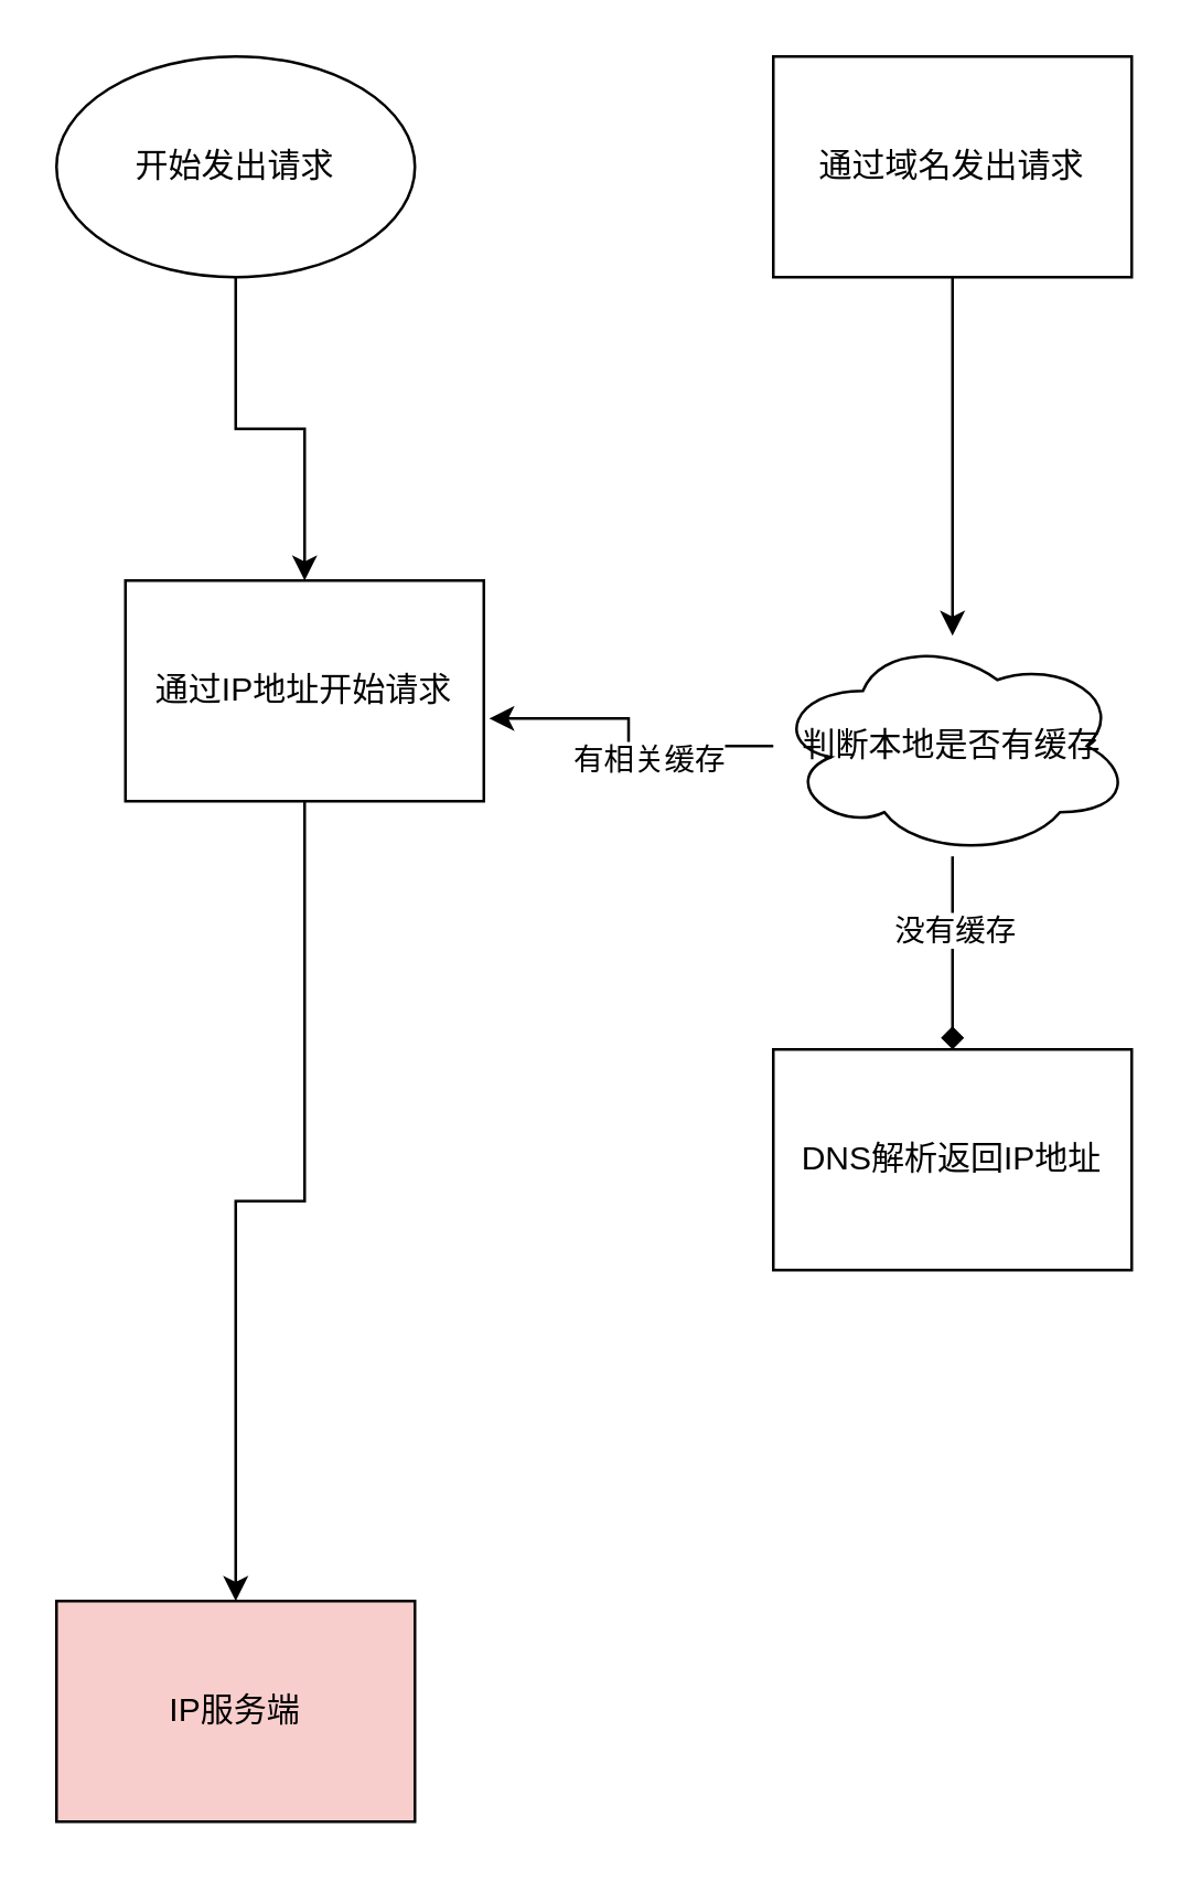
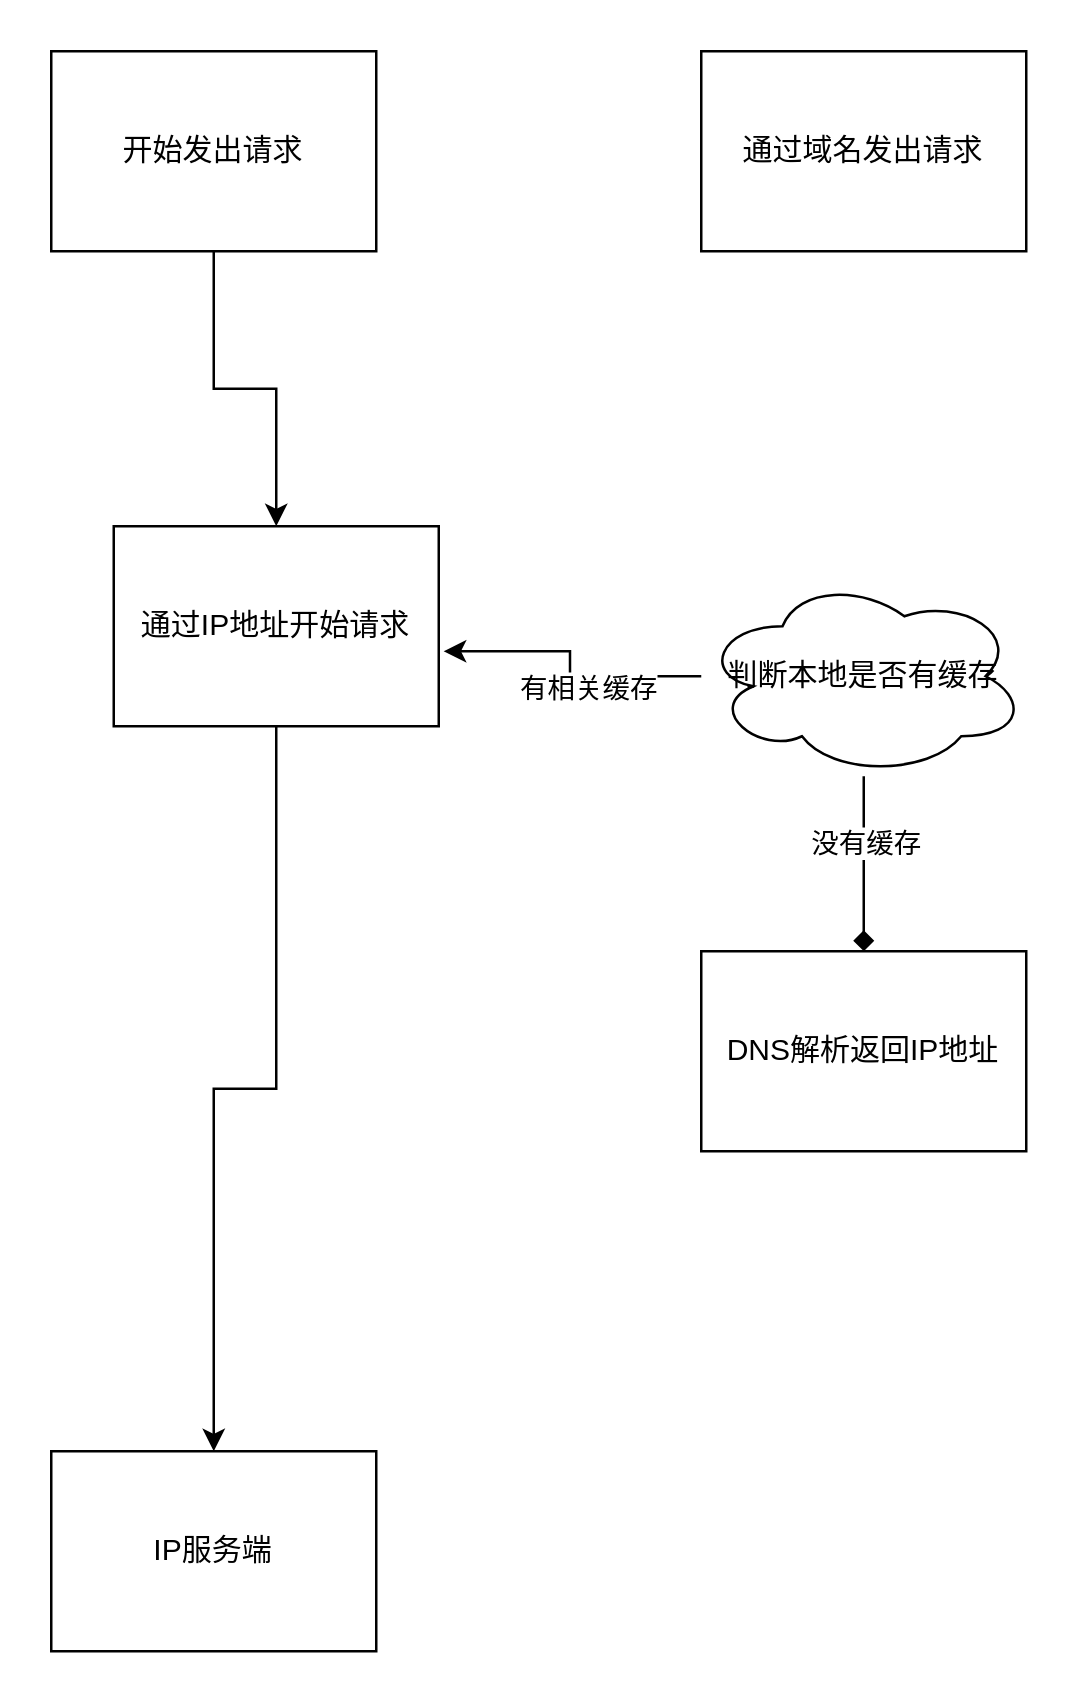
- <mxCell id="3" value="开始发出请求" style="ellipse;whiteSpace=wrap;html=1;" vertex="1" parent="1"><mxGeometry x="20" y="20" width="130" height="80" as="geometry" /></mxCell>
+ <mxCell id="3" value="开始发出请求" style="whiteSpace=wrap;html=1;" vertex="1" parent="1"><mxGeometry x="20" y="20" width="130" height="80" as="geometry" /></mxCell>
- <mxCell id="7" style="edgeStyle=orthogonalEdgeStyle;rounded=0;orthogonalLoop=1;jettySize=auto;html=1;" edge="1" parent="1" source="8" target="6"><mxGeometry relative="1" as="geometry" /></mxCell>
- <mxCell id="11" value="IP服务端" style="whiteSpace=wrap;html=1;fillColor=#f8cecc;" vertex="1" parent="1"><mxGeometry x="20" y="580" width="130" height="80" as="geometry" /></mxCell>
+ <mxCell id="11" value="IP服务端" style="whiteSpace=wrap;html=1;" vertex="1" parent="1"><mxGeometry x="20" y="580" width="130" height="80" as="geometry" /></mxCell>
